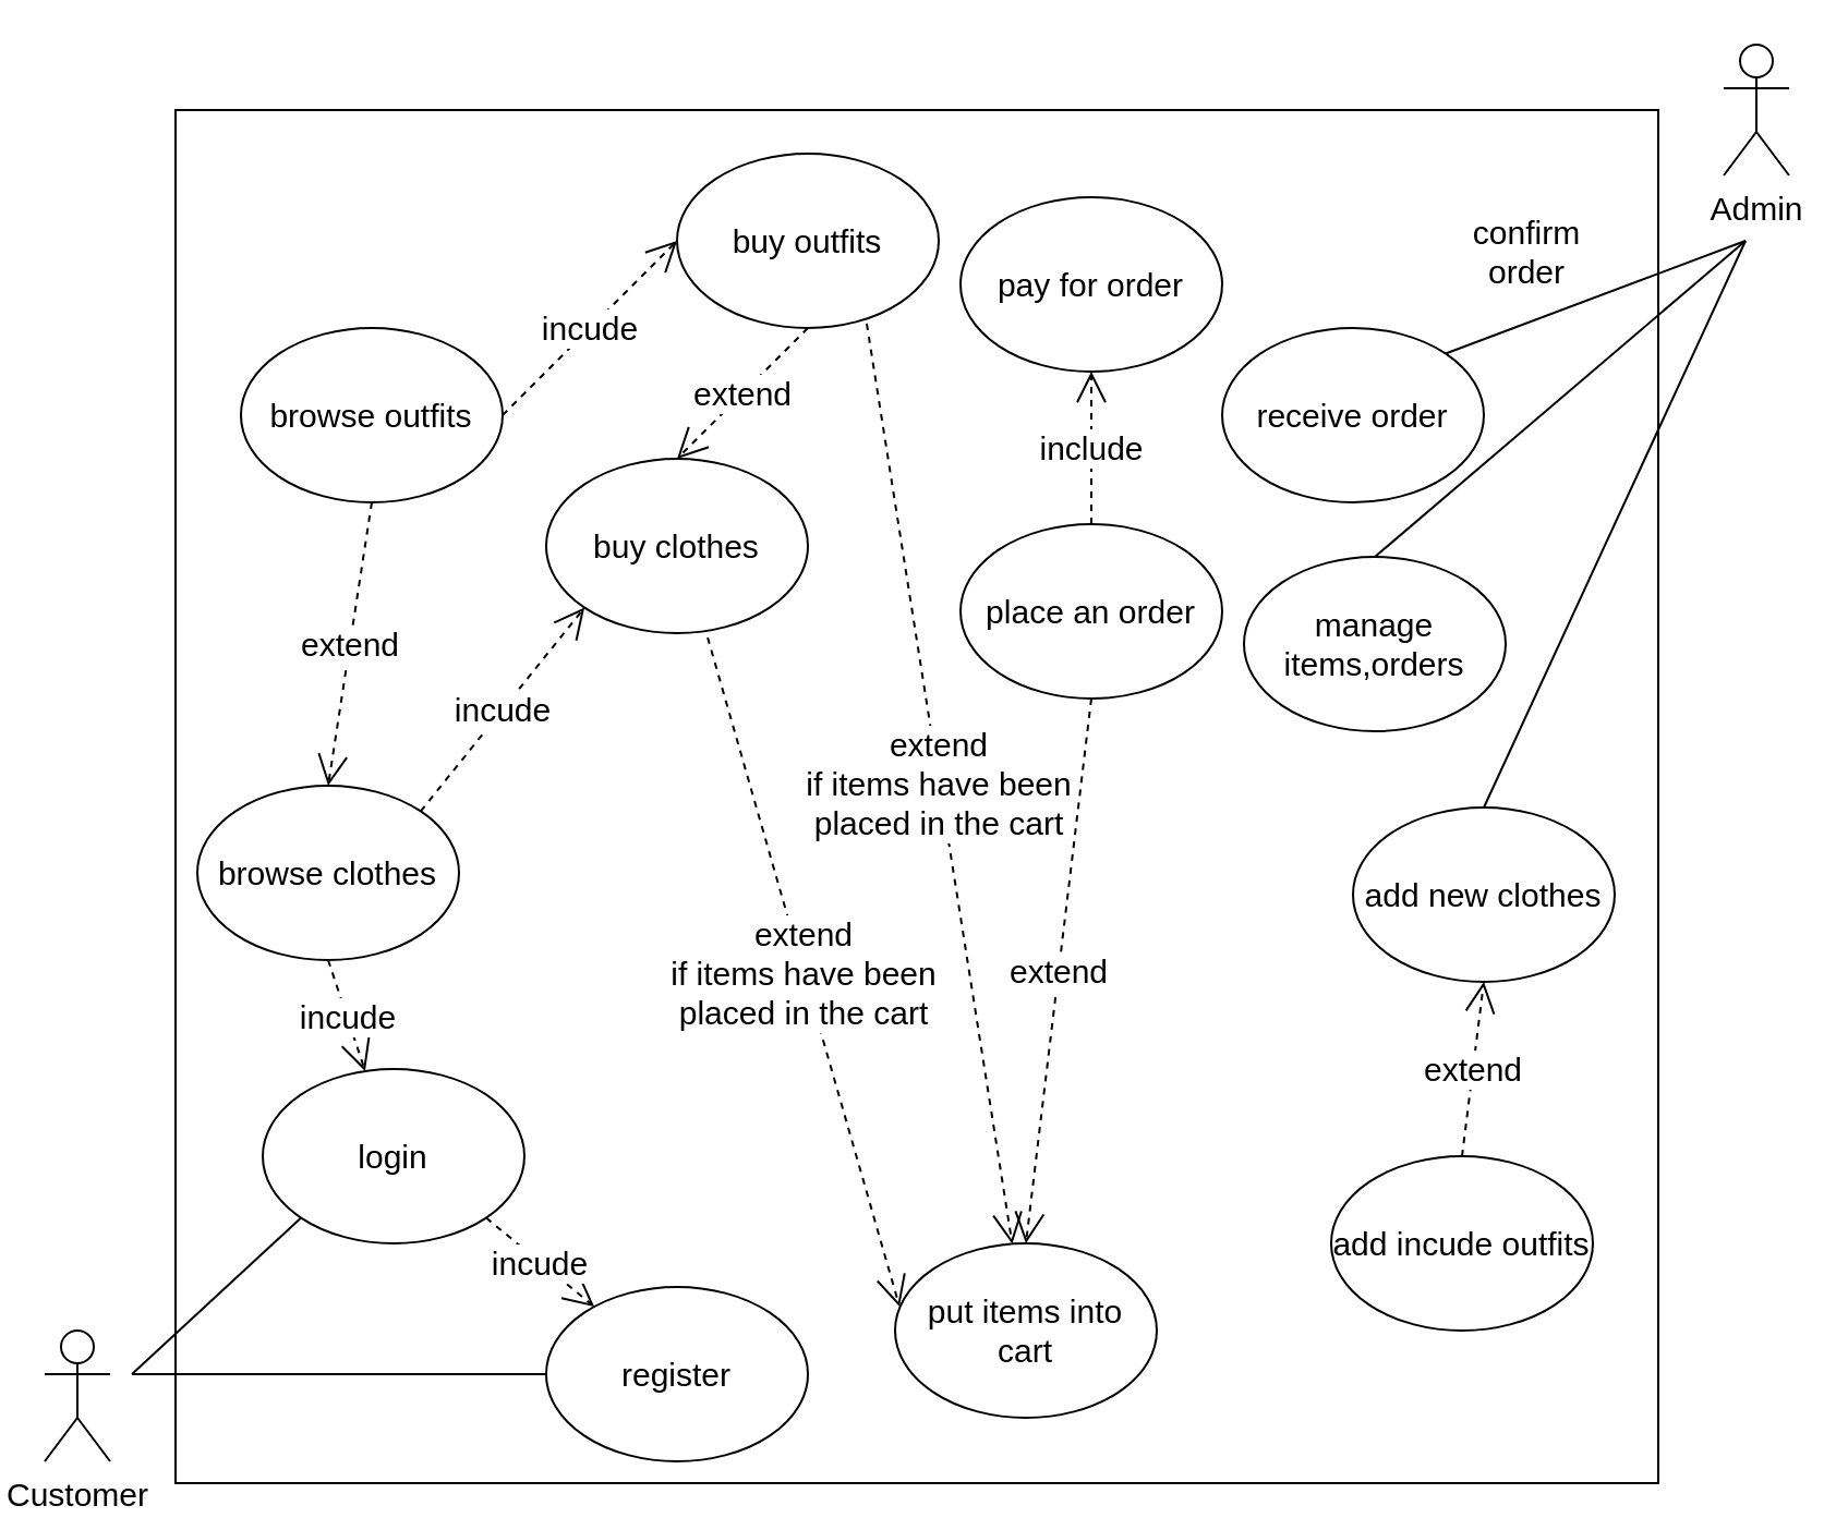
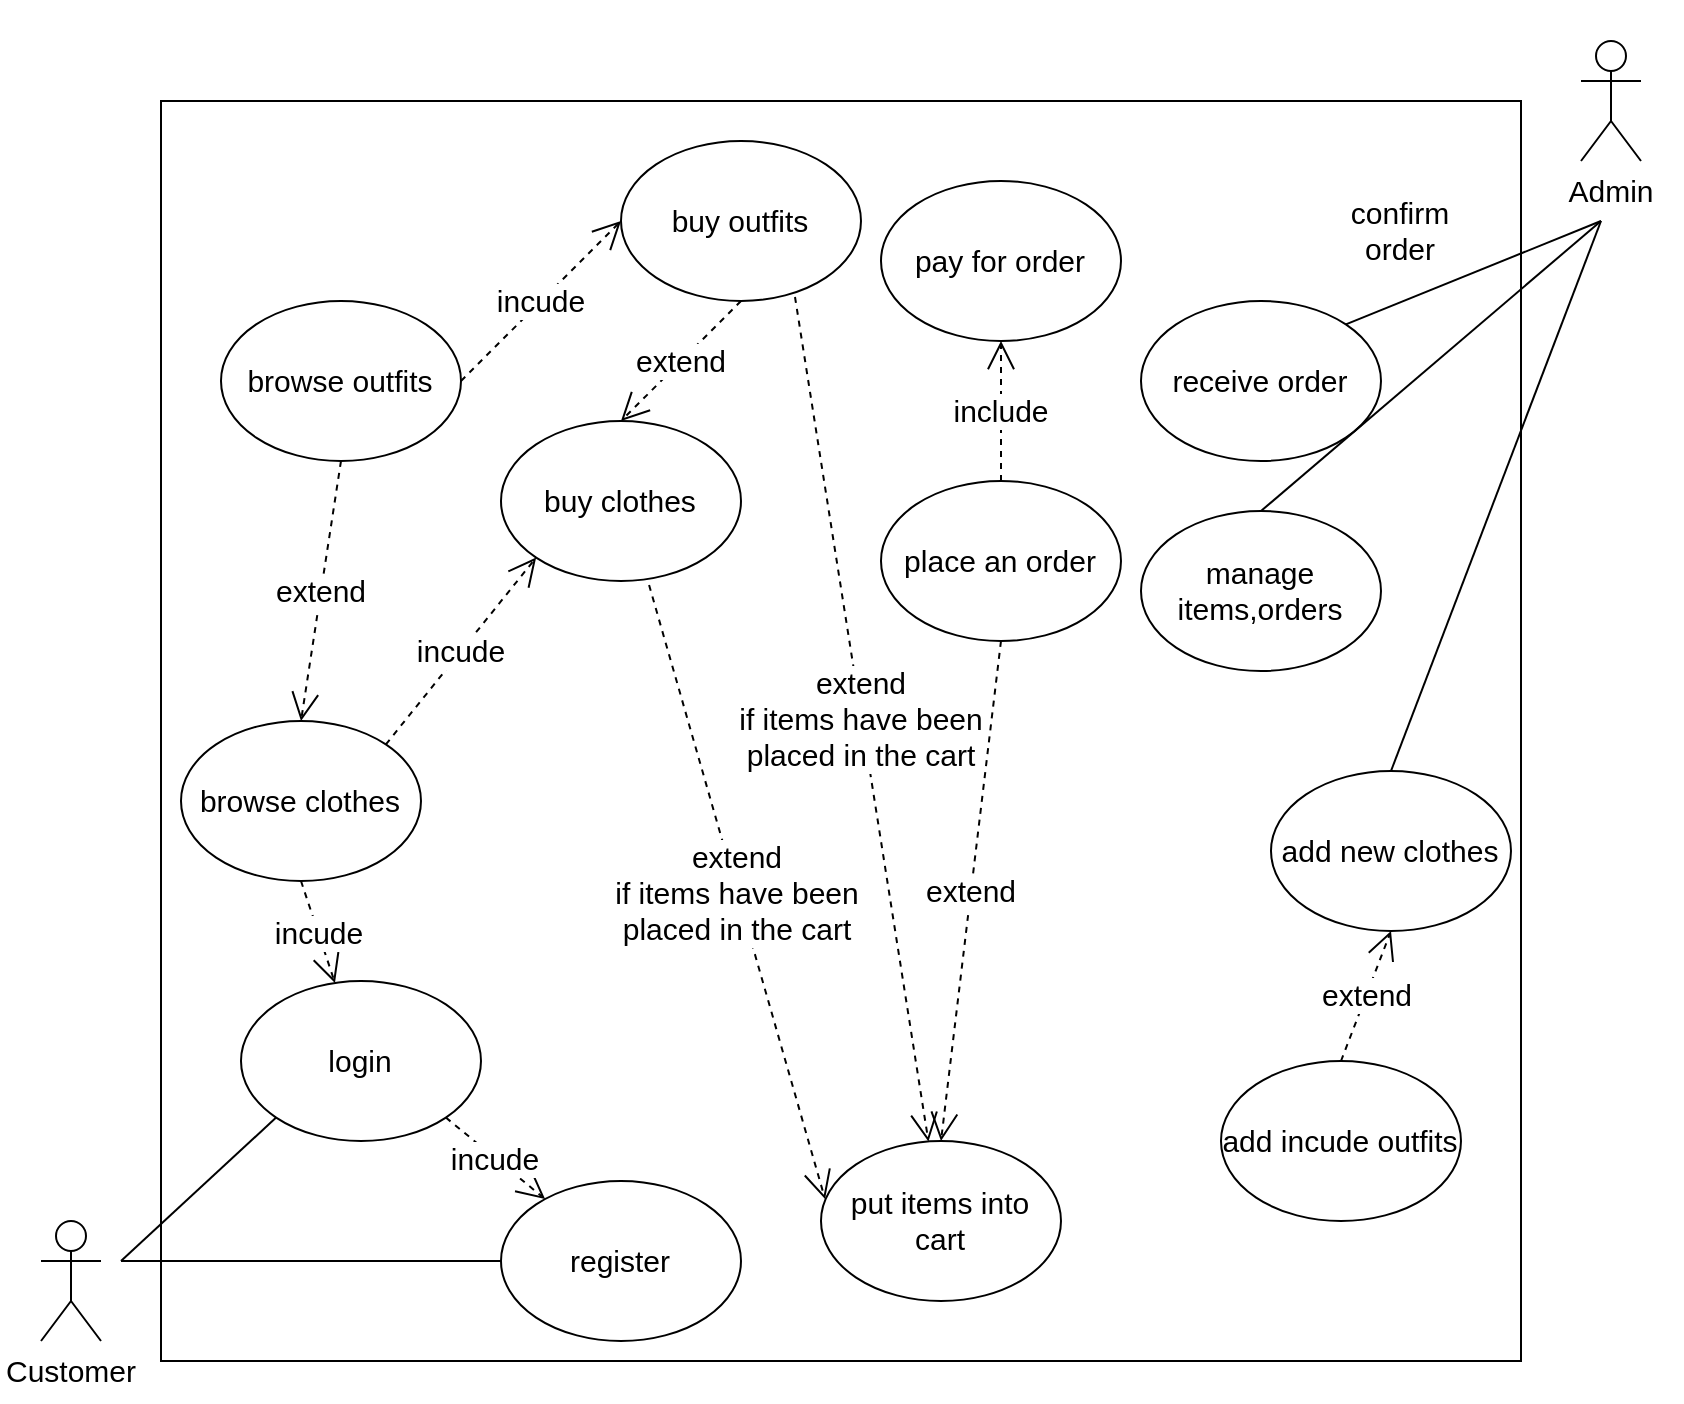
- <mxCell id="14" value="receive order" style="ellipse;whiteSpace=wrap;html=1;fontSize=15;" parent="1" vertex="1"><mxGeometry x="560" y="150" width="120" height="80" as="geometry" /></mxCell>
+ <mxCell id="14" value="receive order" style="ellipse;whiteSpace=wrap;html=1;fontSize=15;" parent="1" vertex="1"><mxGeometry x="570" y="150" width="120" height="80" as="geometry" /></mxCell>
- <mxCell id="9" value="add new clothes" style="ellipse;whiteSpace=wrap;html=1;fontSize=15;" parent="1" vertex="1"><mxGeometry x="620" y="370" width="120" height="80" as="geometry" /></mxCell>
+ <mxCell id="9" value="add new clothes" style="ellipse;whiteSpace=wrap;html=1;fontSize=15;" parent="1" vertex="1"><mxGeometry x="635" y="385" width="120" height="80" as="geometry" /></mxCell>
